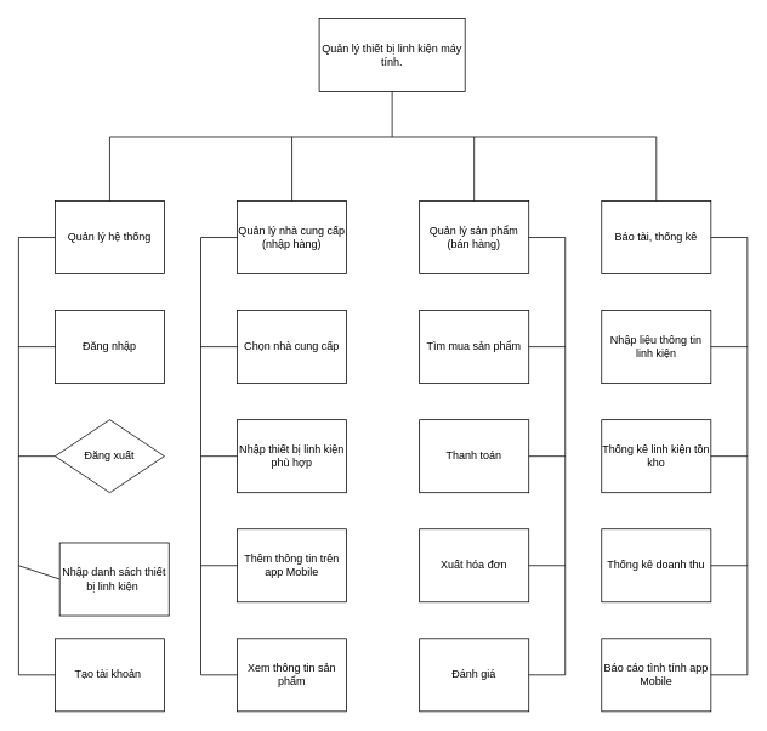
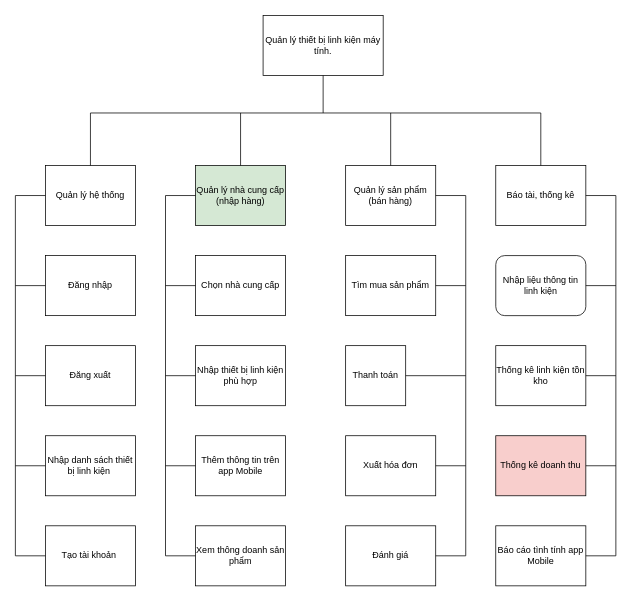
- <mxCell id="4" value="Quản lý nhà cung cấp (nhập hàng)" style="rounded=0;whiteSpace=wrap;html=1;" vertex="1" parent="1"><mxGeometry x="260" y="220" width="120" height="80" as="geometry" /></mxCell>
+ <mxCell id="4" value="Quản lý nhà cung cấp (nhập hàng)" style="rounded=0;whiteSpace=wrap;html=1;fillColor=#d5e8d4;" vertex="1" parent="1"><mxGeometry x="260" y="220" width="120" height="80" as="geometry" /></mxCell>
- <mxCell id="31" value="Nhập liệu thông tin linh kiện" style="rounded=0;whiteSpace=wrap;html=1;" vertex="1" parent="1"><mxGeometry x="660" y="340" width="120" height="80" as="geometry" /></mxCell>
+ <mxCell id="31" value="Nhập liệu thông tin linh kiện" style="whiteSpace=wrap;html=1;rounded=1;" vertex="1" parent="1"><mxGeometry x="660" y="340" width="120" height="80" as="geometry" /></mxCell>
- <mxCell id="14" value="Đăng xuất" style="rhombus;whiteSpace=wrap;html=1;" vertex="1" parent="1"><mxGeometry x="60" y="460" width="120" height="80" as="geometry" /></mxCell>
+ <mxCell id="14" value="Đăng xuất" style="rounded=0;whiteSpace=wrap;html=1;" vertex="1" parent="1"><mxGeometry x="60" y="460" width="120" height="80" as="geometry" /></mxCell>
- <mxCell id="28" value="Thanh toán" style="rounded=0;whiteSpace=wrap;html=1;" vertex="1" parent="1"><mxGeometry x="460" y="460" width="120" height="80" as="geometry" /></mxCell>
+ <mxCell id="28" value="Thanh toán" style="rounded=0;whiteSpace=wrap;html=1;" vertex="1" parent="1"><mxGeometry x="460" y="460" width="80" height="80" as="geometry" /></mxCell>
- <mxCell id="32" value="Thống kê doanh thu" style="rounded=0;whiteSpace=wrap;html=1;" vertex="1" parent="1"><mxGeometry x="660" y="580" width="120" height="80" as="geometry" /></mxCell>
+ <mxCell id="32" value="Thống kê doanh thu" style="rounded=0;whiteSpace=wrap;html=1;fillColor=#f8cecc;" vertex="1" parent="1"><mxGeometry x="660" y="580" width="120" height="80" as="geometry" /></mxCell>
- <mxCell id="15" value="Nhập danh sách thiết bị linh kiện&amp;nbsp;" style="rounded=0;whiteSpace=wrap;html=1;" vertex="1" parent="1"><mxGeometry x="65" y="595" width="120" height="80" as="geometry" /></mxCell>
+ <mxCell id="15" value="Nhập danh sách thiết bị linh kiện&amp;nbsp;" style="rounded=0;whiteSpace=wrap;html=1;" vertex="1" parent="1"><mxGeometry x="60" y="580" width="120" height="80" as="geometry" /></mxCell>
- <mxCell id="26" value="Xem thông tin sản phẩm" style="rounded=0;whiteSpace=wrap;html=1;" vertex="1" parent="1"><mxGeometry x="260" y="700" width="120" height="80" as="geometry" /></mxCell>
+ <mxCell id="26" value="Xem thông doanh sản phẩm" style="rounded=0;whiteSpace=wrap;html=1;" vertex="1" parent="1"><mxGeometry x="260" y="700" width="120" height="80" as="geometry" /></mxCell>
